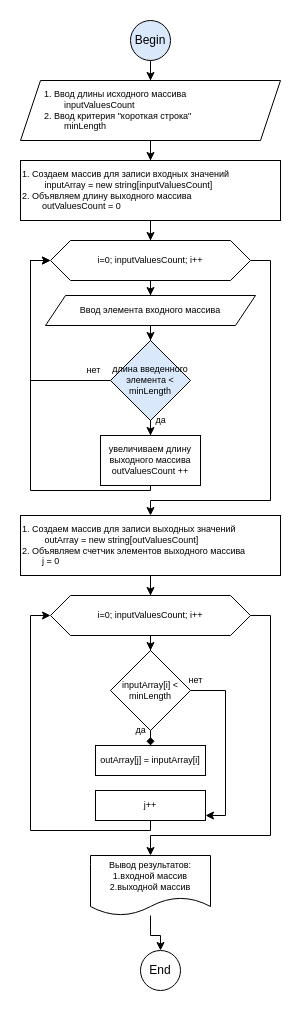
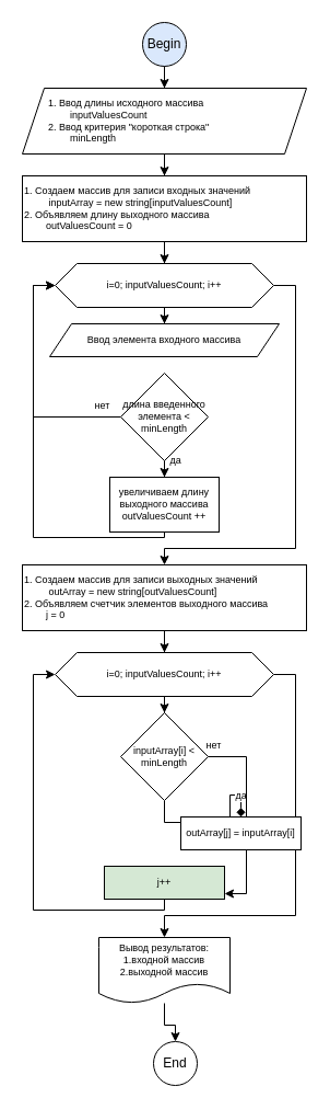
- <mxCell id="10" style="edgeStyle=orthogonalEdgeStyle;rounded=0;orthogonalLoop=1;jettySize=auto;html=1;fontSize=9;fontColor=default;" edge="1" parent="1" source="11" target="14"><mxGeometry relative="1" as="geometry" /></mxCell>
- <mxCell id="14" value="длина введенного элемента &amp;lt; minLength" style="rhombus;whiteSpace=wrap;html=1;fontSize=9;fontColor=default;fillColor=#dae8fc;" vertex="1" parent="1"><mxGeometry x="110" y="340" width="80" height="80" as="geometry" /></mxCell>
+ <mxCell id="14" value="длина введенного элемента &amp;lt; minLength" style="rhombus;whiteSpace=wrap;html=1;fontSize=9;fontColor=default;" vertex="1" parent="1"><mxGeometry x="110" y="340" width="80" height="80" as="geometry" /></mxCell>
- <mxCell id="27" value="outArray[j] = inputArray[i]" style="rounded=0;whiteSpace=wrap;fontSize=9;fontColor=default;align=center;" vertex="1" parent="1"><mxGeometry x="95" y="745" width="110" height="30" as="geometry" /></mxCell>
+ <mxCell id="27" value="outArray[j] = inputArray[i]" style="rounded=0;whiteSpace=wrap;fontSize=9;fontColor=default;align=center;" vertex="1" parent="1"><mxGeometry x="165" y="745" width="110" height="30" as="geometry" /></mxCell>
- <mxCell id="29" value="j++" style="rounded=0;whiteSpace=wrap;fontSize=9;fontColor=default;align=center;" vertex="1" parent="1"><mxGeometry x="95" y="790" width="110" height="30" as="geometry" /></mxCell>
+ <mxCell id="29" value="j++" style="rounded=0;whiteSpace=wrap;fontSize=9;fontColor=default;align=center;fillColor=#d5e8d4;" vertex="1" parent="1"><mxGeometry x="95" y="790" width="110" height="30" as="geometry" /></mxCell>
